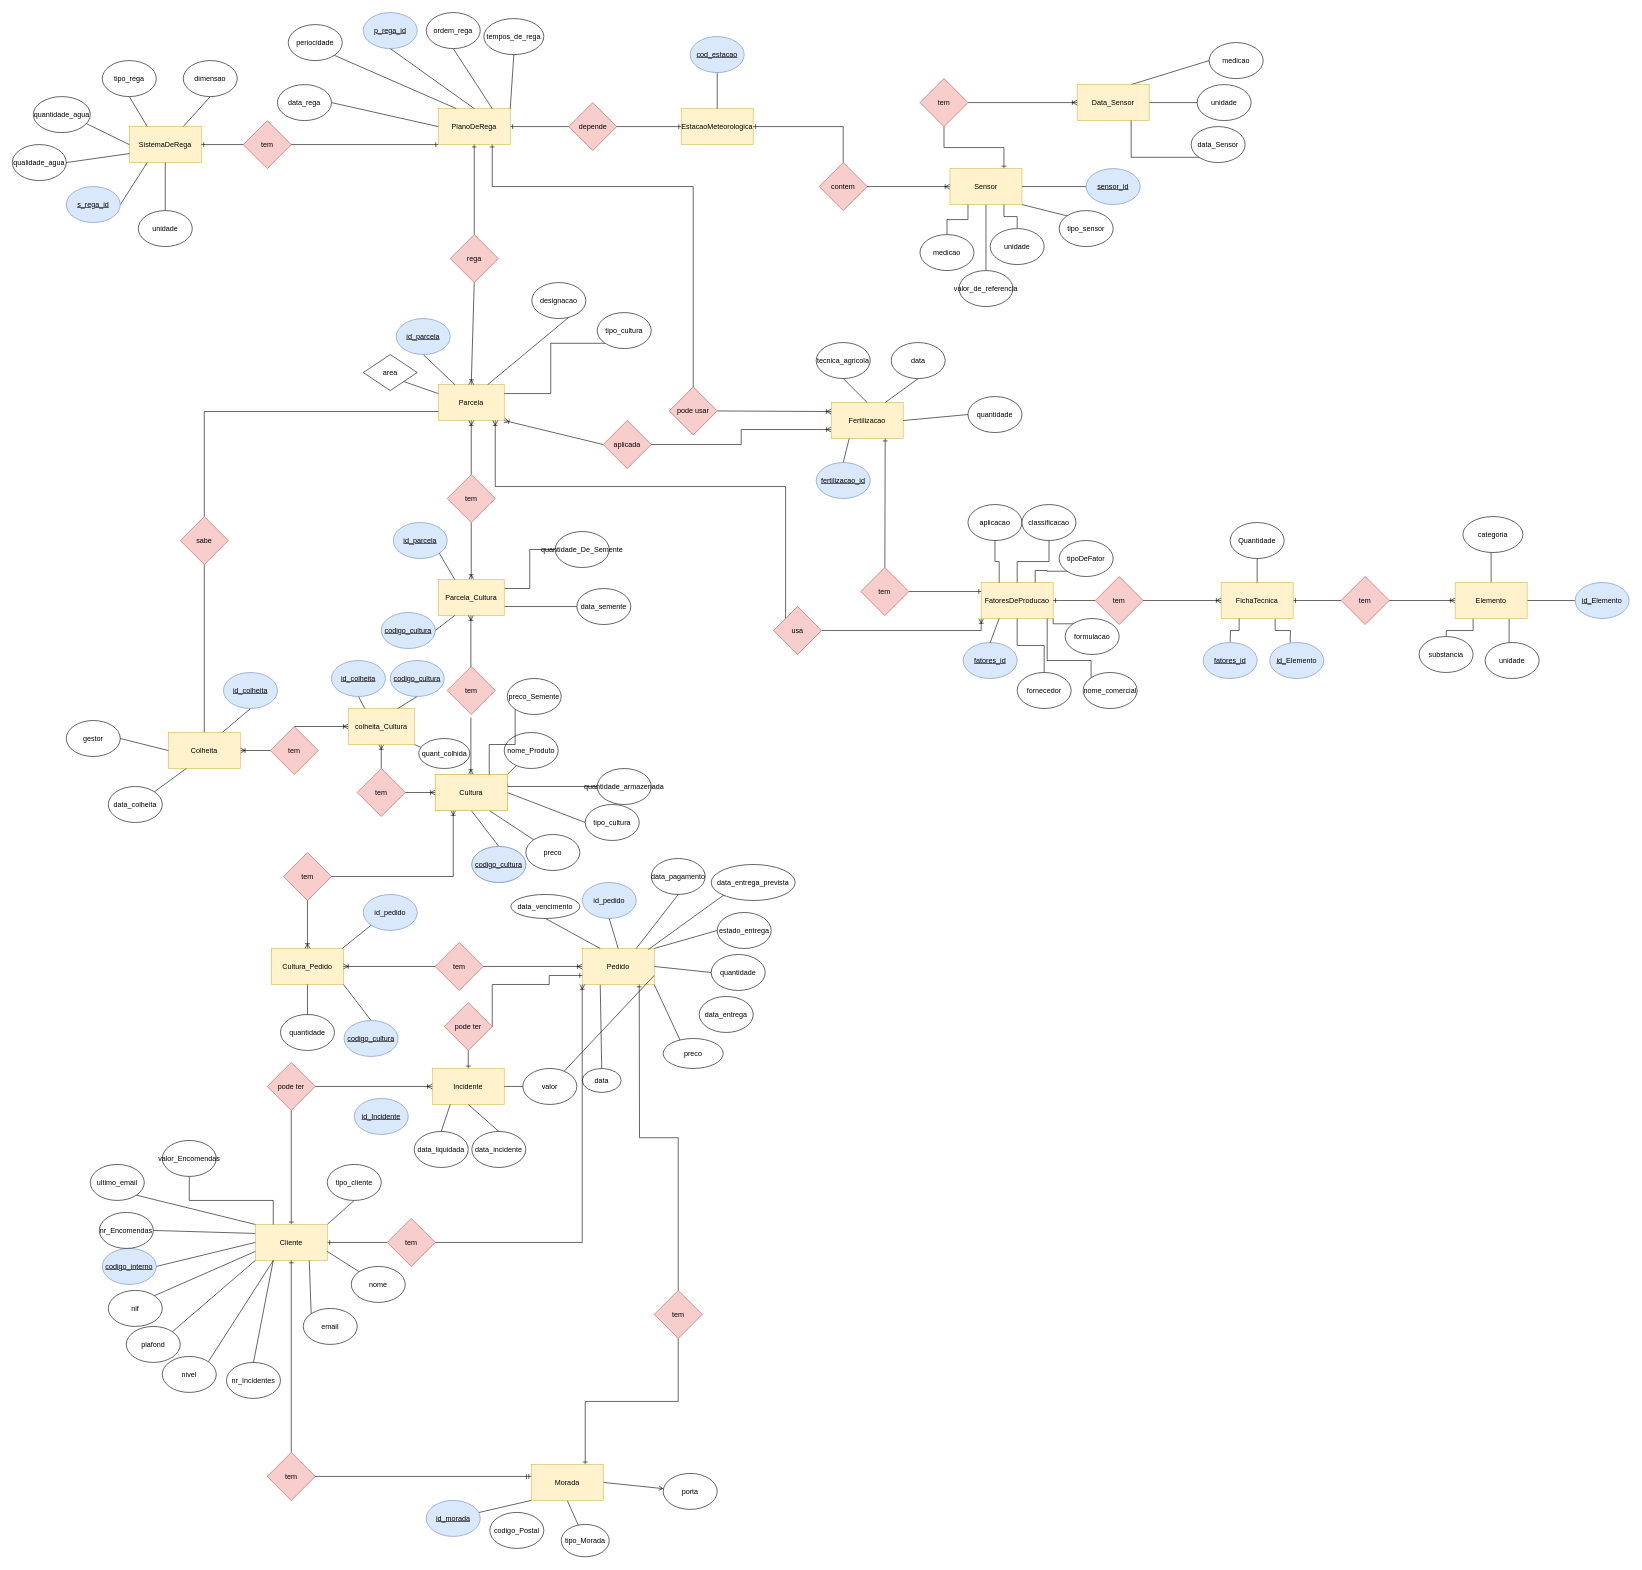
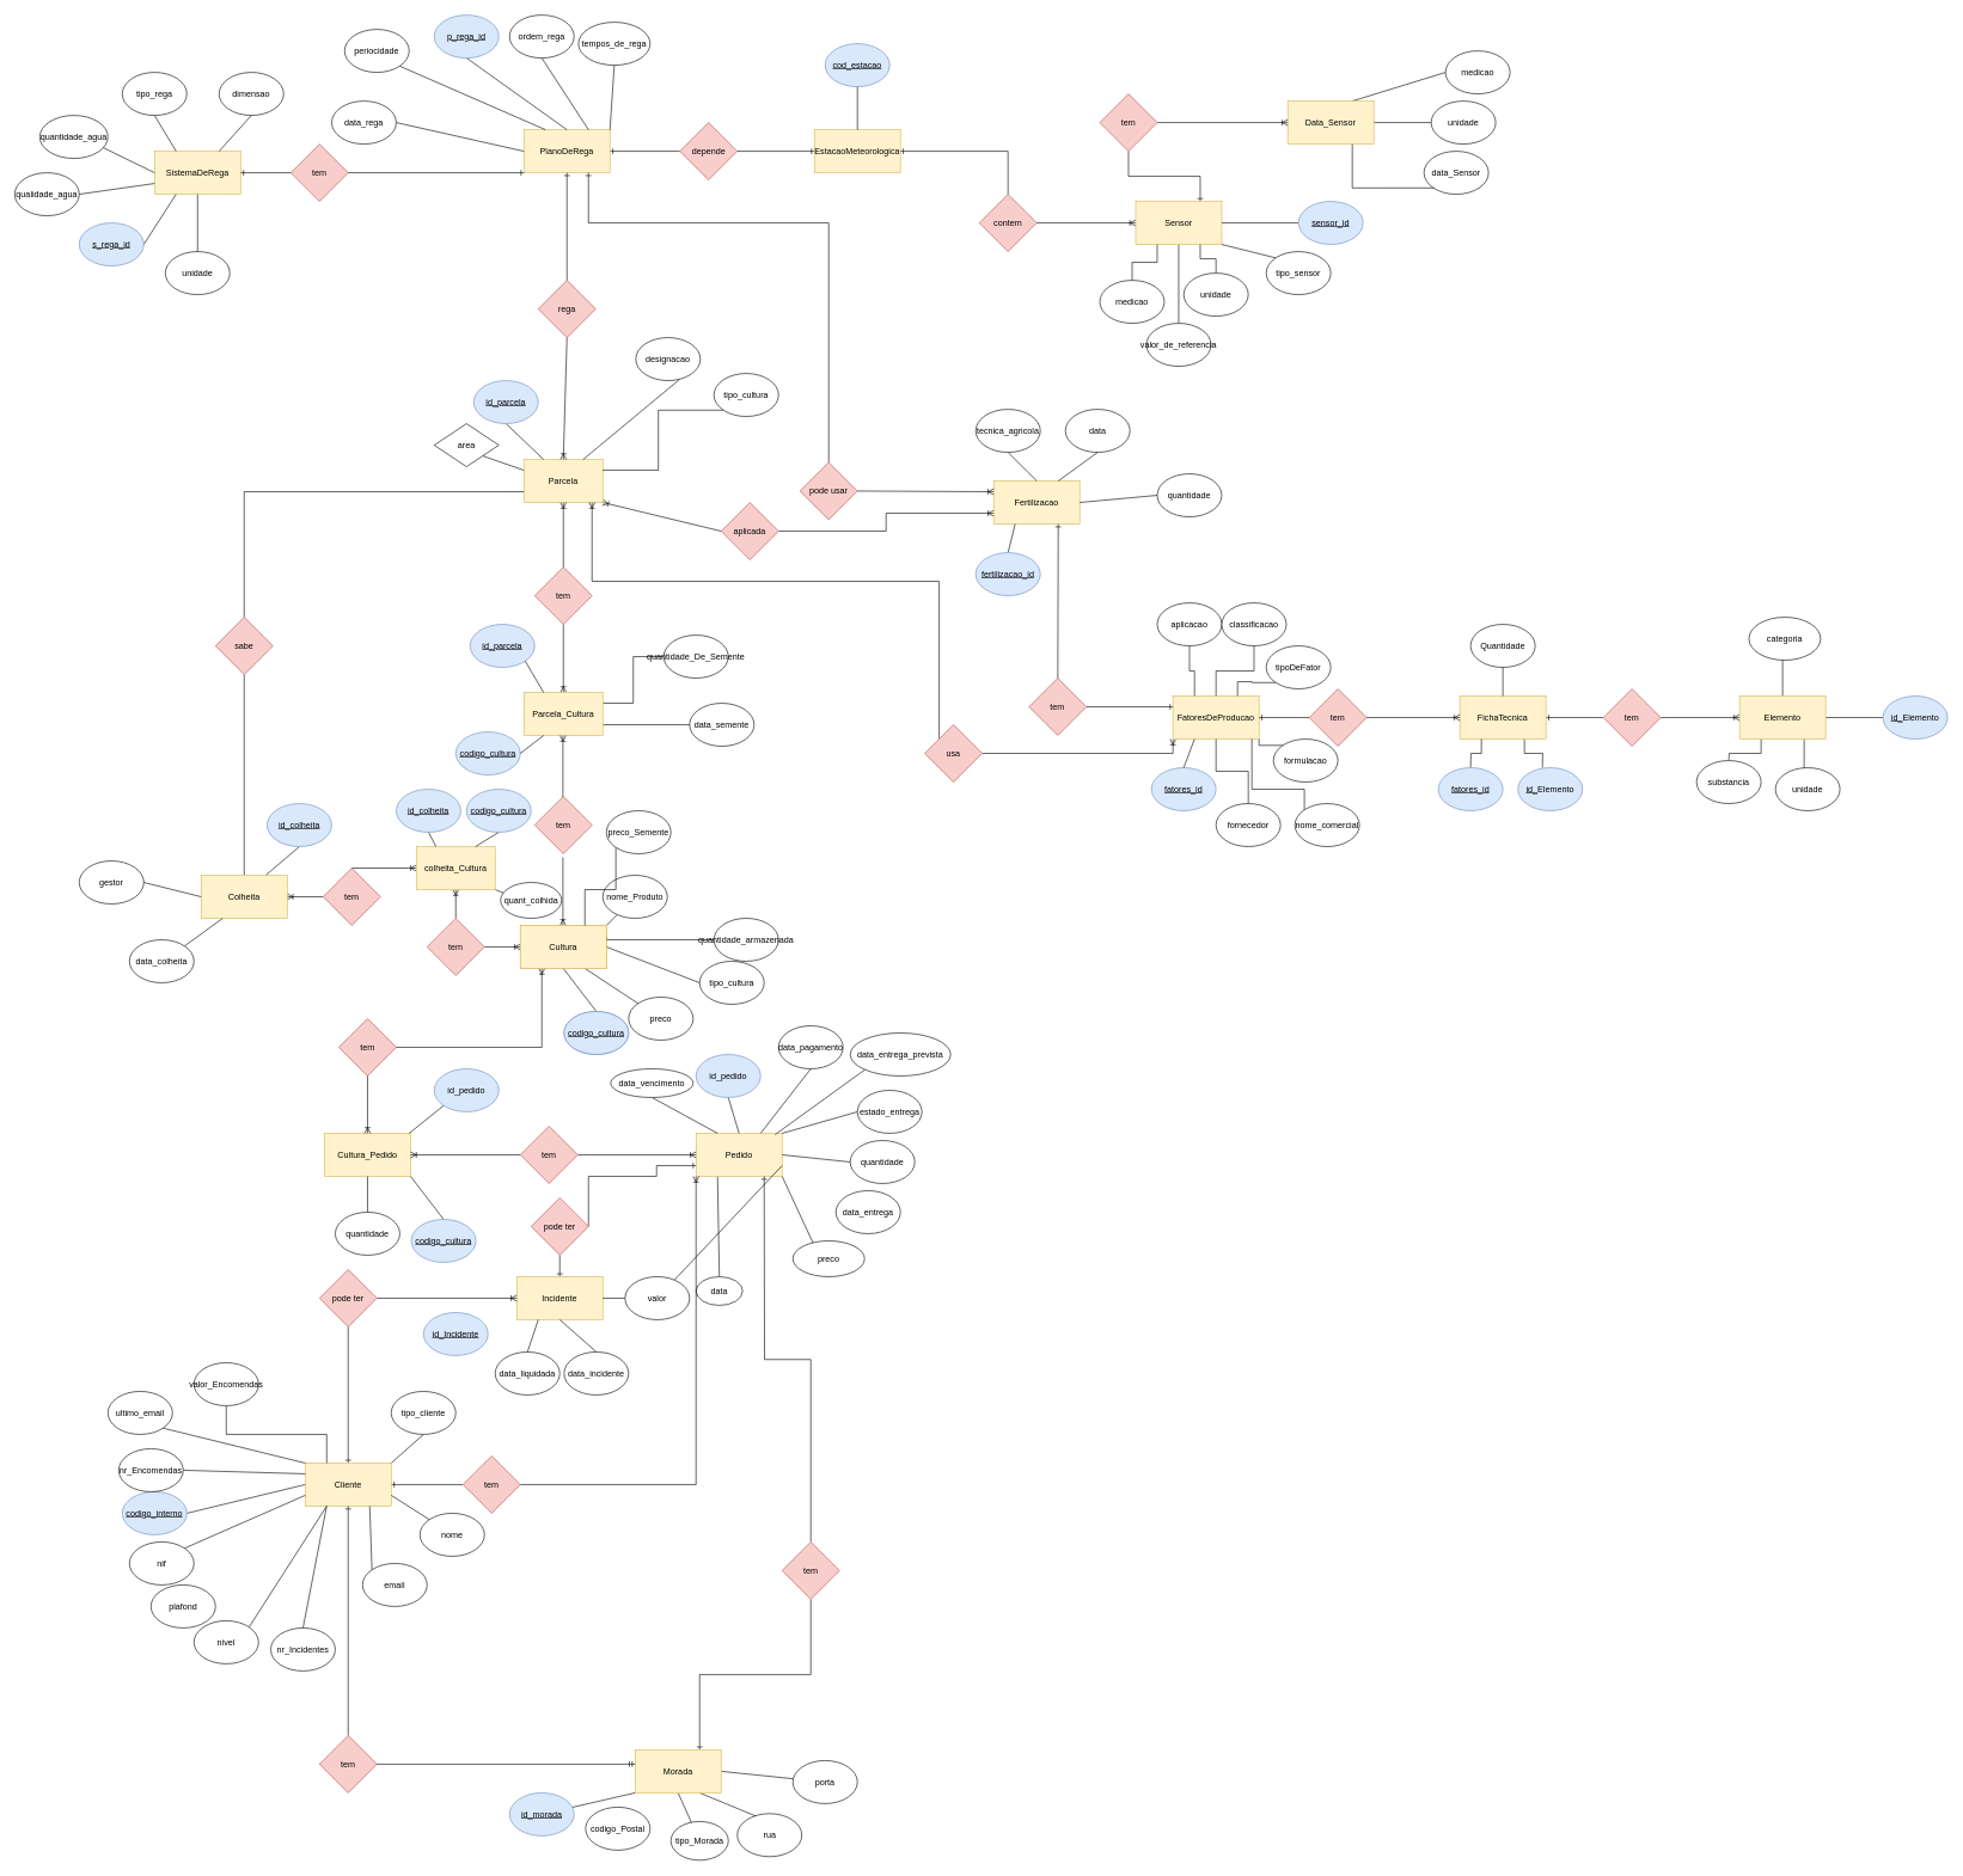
- <mxCell id="140" style="rounded=0;orthogonalLoop=1;jettySize=auto;html=1;exitX=1;exitY=0;exitDx=0;exitDy=0;entryX=0;entryY=1;entryDx=0;entryDy=0;strokeColor=default;endArrow=none;endFill=0;" parent="1" source="141" target="34" edge="1"><mxGeometry relative="1" as="geometry" /></mxCell>
- <mxCell id="131" style="orthogonalLoop=1;jettySize=auto;html=1;exitX=1;exitY=0.5;exitDx=0;exitDy=0;strokeColor=default;endArrow=open;endFill=0;rounded=0;" parent="1" source="134" target="136" edge="1"><mxGeometry relative="1" as="geometry" /></mxCell>
+ <mxCell id="131" style="orthogonalLoop=1;jettySize=auto;html=1;exitX=1;exitY=0.5;exitDx=0;exitDy=0;strokeColor=default;endArrow=none;endFill=0;rounded=0;" parent="1" source="134" target="136" edge="1"><mxGeometry relative="1" as="geometry" /></mxCell>
+ <mxCell id="129" style="rounded=0;orthogonalLoop=1;jettySize=auto;html=1;exitX=0.75;exitY=1;exitDx=0;exitDy=0;entryX=1;entryY=0.5;entryDx=0;entryDy=0;strokeColor=default;endArrow=none;endFill=0;" parent="1" source="134" target="135" edge="1"><mxGeometry relative="1" as="geometry" /></mxCell>
+ <mxCell id="135" value="rua" style="ellipse;whiteSpace=wrap;html=1;" parent="1" vertex="1"><mxGeometry x="1027.5" y="2529" width="90" height="60" as="geometry" /></mxCell>
